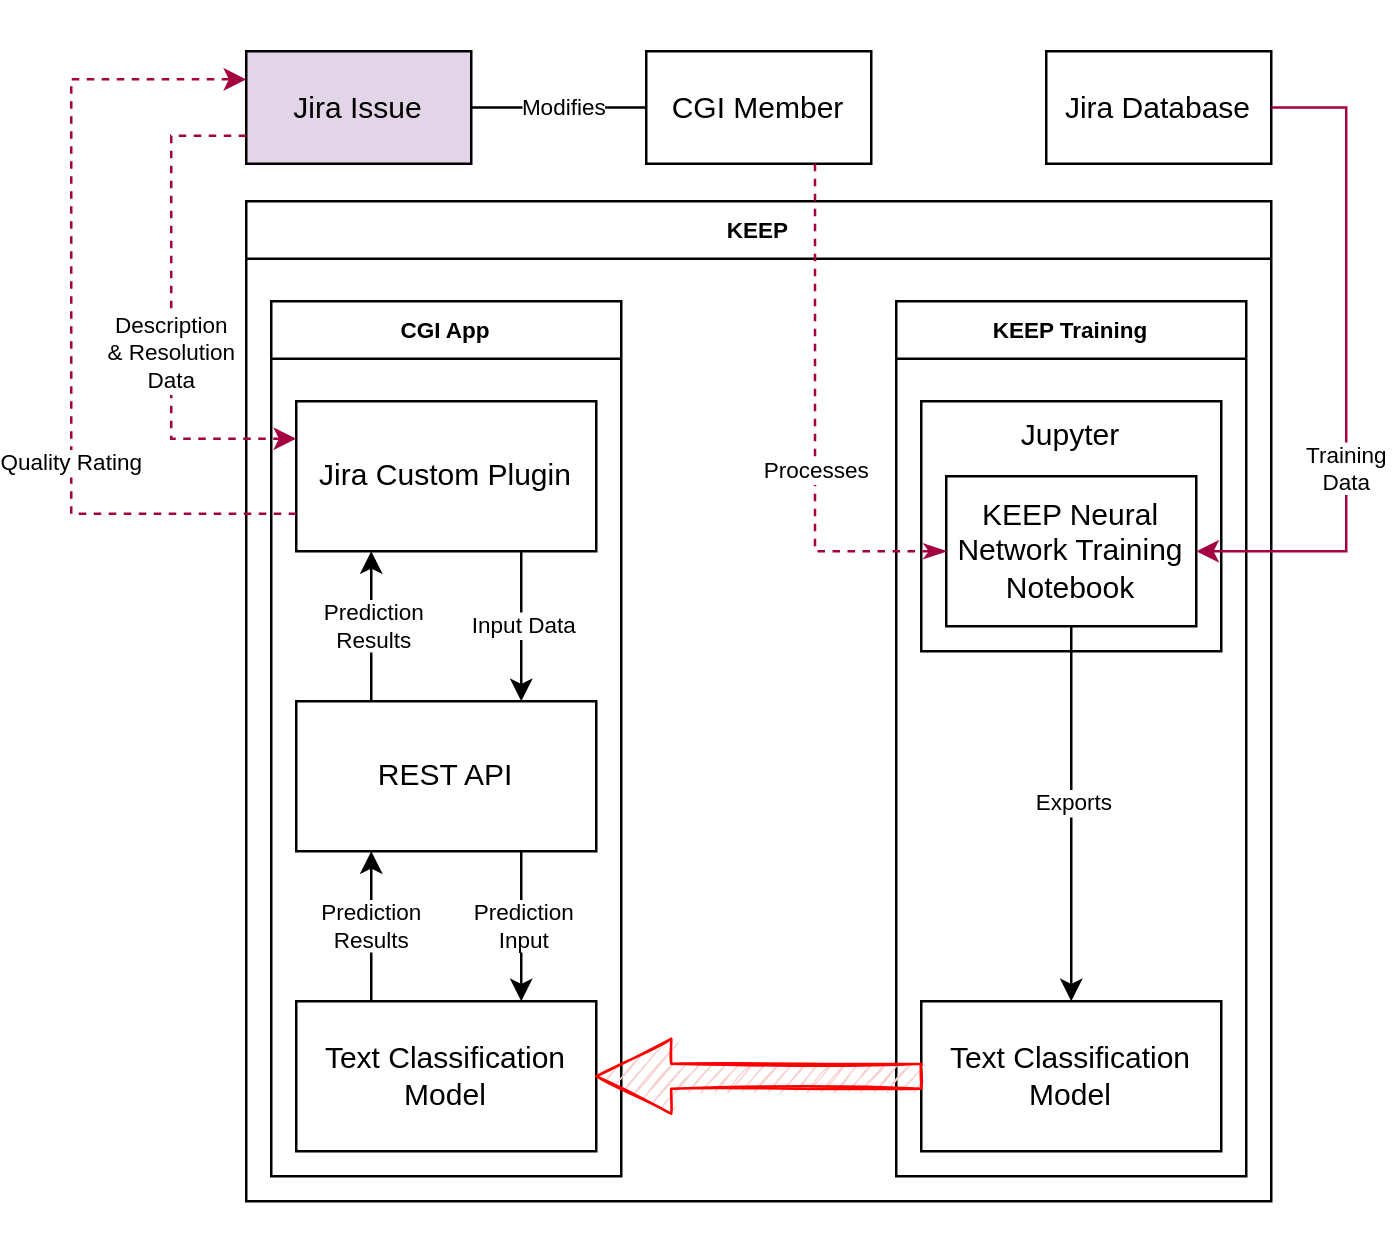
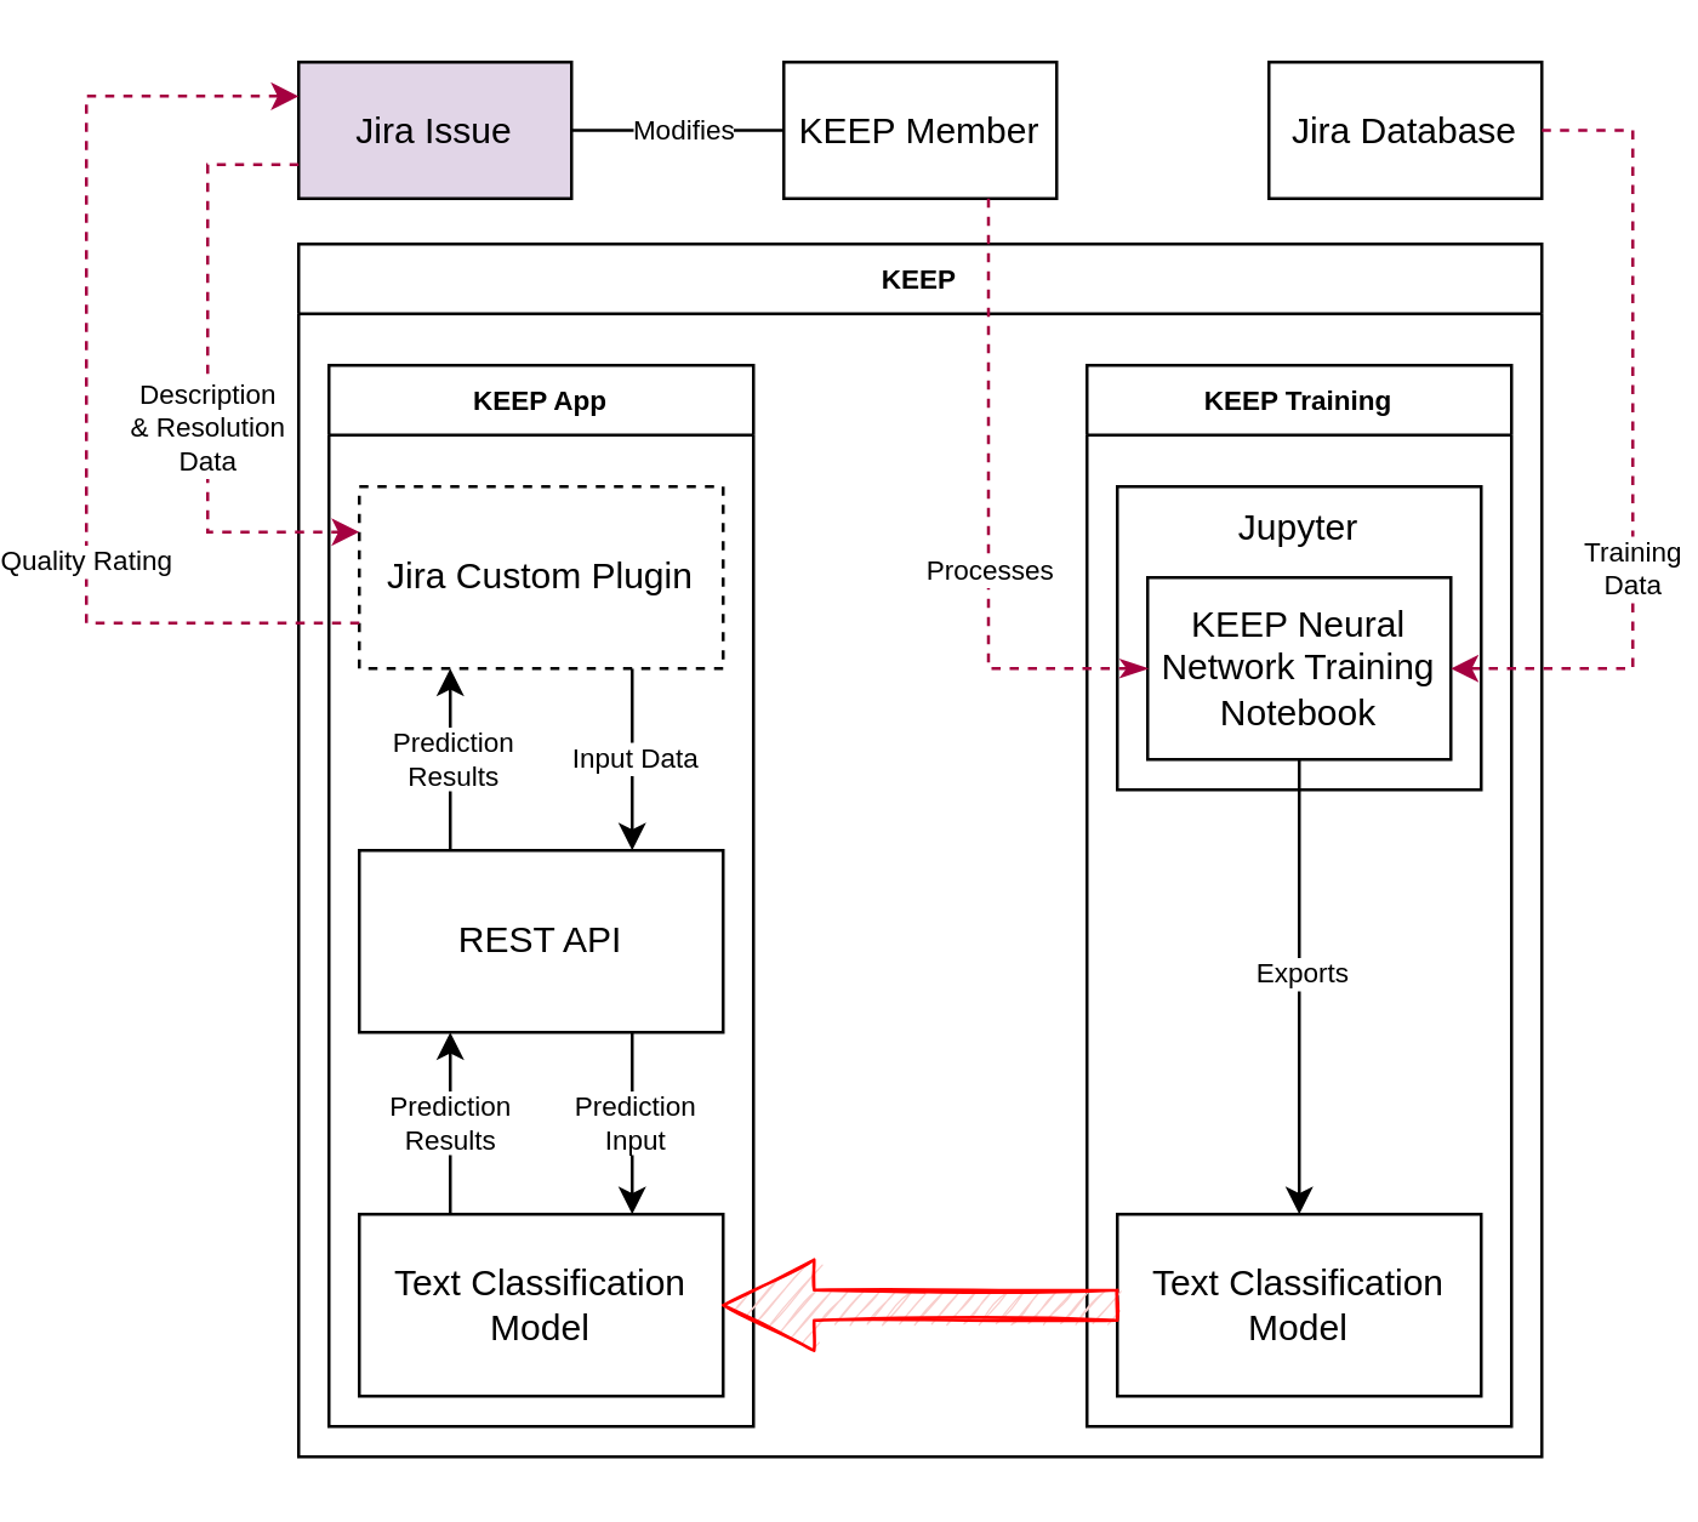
- <mxCell id="4" value="CGI Member" style="rounded=0;whiteSpace=wrap;html=1;" parent="1" vertex="1"><mxGeometry x="250" y="20" width="90" height="45" as="geometry" /></mxCell>
+ <mxCell id="4" value="KEEP Member" style="rounded=0;whiteSpace=wrap;html=1;" parent="1" vertex="1"><mxGeometry x="250" y="20" width="90" height="45" as="geometry" /></mxCell>
- <mxCell id="24" style="edgeStyle=orthogonalEdgeStyle;rounded=0;orthogonalLoop=1;jettySize=auto;html=1;exitX=1;exitY=0.5;exitDx=0;exitDy=0;fontSize=9;dashed=0;fillColor=#d80073;strokeColor=#A50040;entryX=1;entryY=0.5;entryDx=0;entryDy=0;" parent="1" source="19" target="23" edge="1"><mxGeometry relative="1" as="geometry"><mxPoint x="530" y="210" as="targetPoint" /><Array as="points"><mxPoint x="530" y="43" /><mxPoint x="530" y="220" /></Array></mxGeometry></mxCell>
+ <mxCell id="24" style="edgeStyle=orthogonalEdgeStyle;rounded=0;orthogonalLoop=1;jettySize=auto;html=1;exitX=1;exitY=0.5;exitDx=0;exitDy=0;fontSize=9;dashed=1;fillColor=#d80073;strokeColor=#A50040;entryX=1;entryY=0.5;entryDx=0;entryDy=0;" parent="1" source="19" target="23" edge="1"><mxGeometry relative="1" as="geometry"><mxPoint x="530" y="210" as="targetPoint" /><Array as="points"><mxPoint x="530" y="43" /><mxPoint x="530" y="220" /></Array></mxGeometry></mxCell>
- <mxCell id="17" value="CGI App" style="swimlane;fontSize=9;startSize=23;" parent="1" vertex="1"><mxGeometry x="100" y="120" width="140" height="350" as="geometry"><mxRectangle x="380" y="190" width="70" height="23" as="alternateBounds" /></mxGeometry></mxCell>
+ <mxCell id="17" value="KEEP App" style="swimlane;fontSize=9;startSize=23;" parent="1" vertex="1"><mxGeometry x="100" y="120" width="140" height="350" as="geometry"><mxRectangle x="380" y="190" width="70" height="23" as="alternateBounds" /></mxGeometry></mxCell>
- <mxCell id="11" value="Jira Custom Plugin" style="rounded=0;whiteSpace=wrap;html=1;" parent="1" vertex="1"><mxGeometry x="110" y="160" width="120" height="60" as="geometry" /></mxCell>
+ <mxCell id="11" value="Jira Custom Plugin" style="rounded=0;whiteSpace=wrap;html=1;dashed=1;" parent="1" vertex="1"><mxGeometry x="110" y="160" width="120" height="60" as="geometry" /></mxCell>
